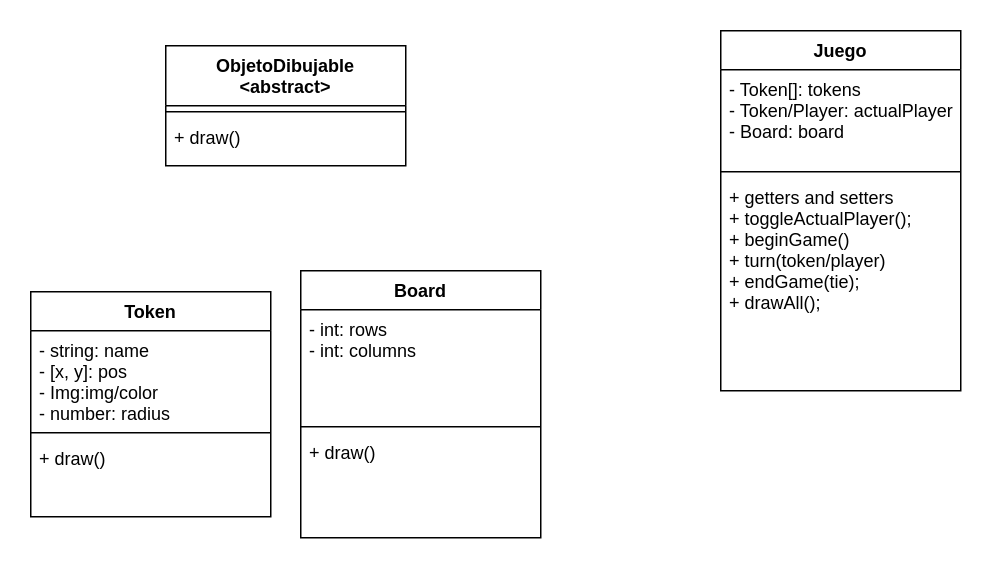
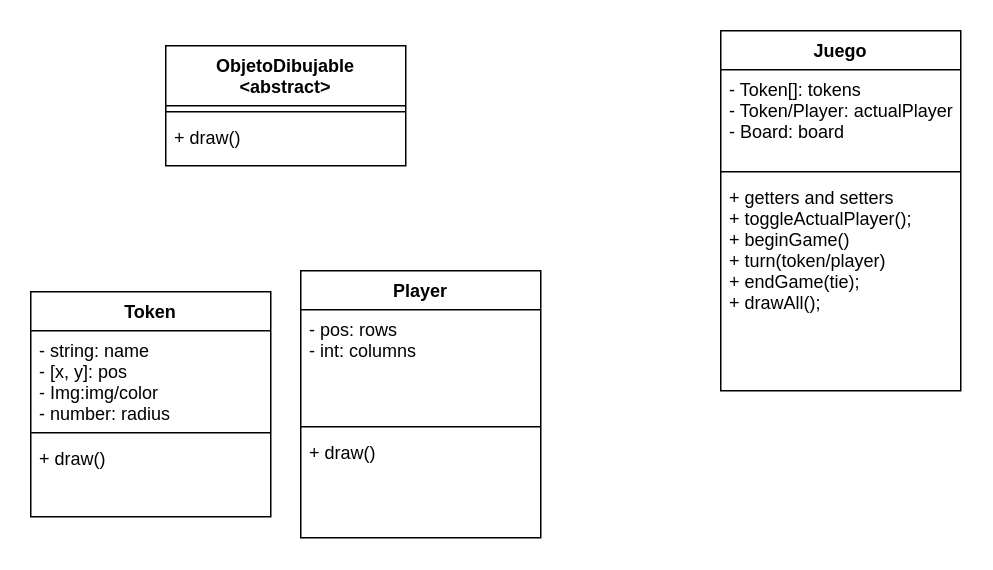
- <mxCell id="10" value="Board" style="swimlane;fontStyle=1;align=center;verticalAlign=top;childLayout=stackLayout;horizontal=1;startSize=26;horizontalStack=0;resizeParent=1;resizeParentMax=0;resizeLast=0;collapsible=1;marginBottom=0;" vertex="1" parent="1"><mxGeometry x="200" y="180" width="160" height="178" as="geometry" /></mxCell>
+ <mxCell id="10" value="Player" style="swimlane;fontStyle=1;align=center;verticalAlign=top;childLayout=stackLayout;horizontal=1;startSize=26;horizontalStack=0;resizeParent=1;resizeParentMax=0;resizeLast=0;collapsible=1;marginBottom=0;" vertex="1" parent="1"><mxGeometry x="200" y="180" width="160" height="178" as="geometry" /></mxCell>
- <mxCell id="11" value="- int: rows&#10;- int: columns" style="text;strokeColor=none;fillColor=none;align=left;verticalAlign=top;spacingLeft=4;spacingRight=4;overflow=hidden;rotatable=0;points=[[0,0.5],[1,0.5]];portConstraint=eastwest;" vertex="1" parent="10"><mxGeometry y="26" width="160" height="74" as="geometry" /></mxCell>
+ <mxCell id="11" value="- pos: rows&#10;- int: columns" style="text;strokeColor=none;fillColor=none;align=left;verticalAlign=top;spacingLeft=4;spacingRight=4;overflow=hidden;rotatable=0;points=[[0,0.5],[1,0.5]];portConstraint=eastwest;" vertex="1" parent="10"><mxGeometry y="26" width="160" height="74" as="geometry" /></mxCell>
